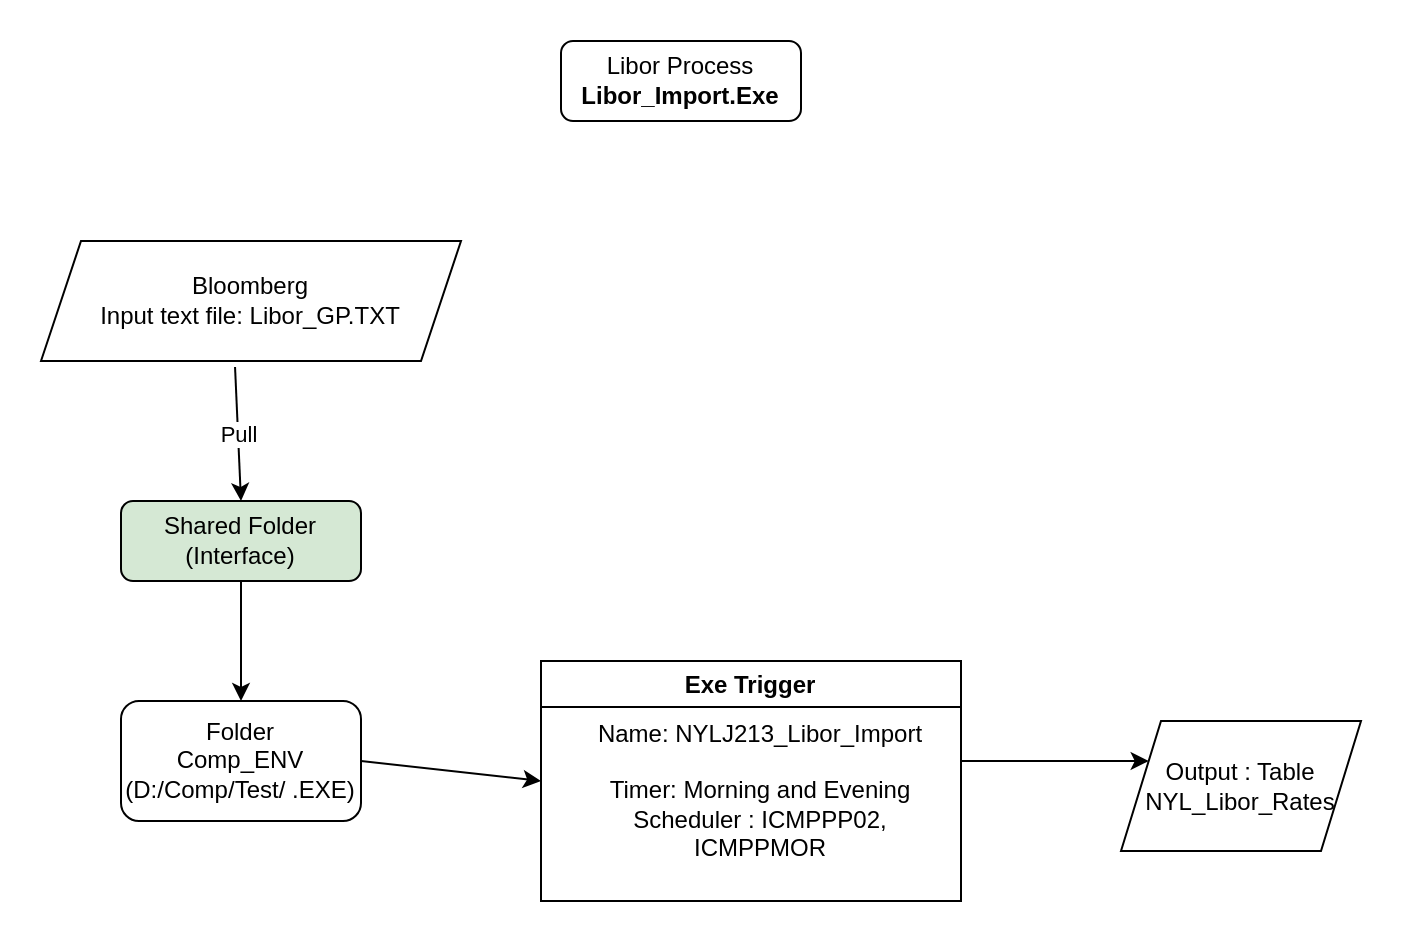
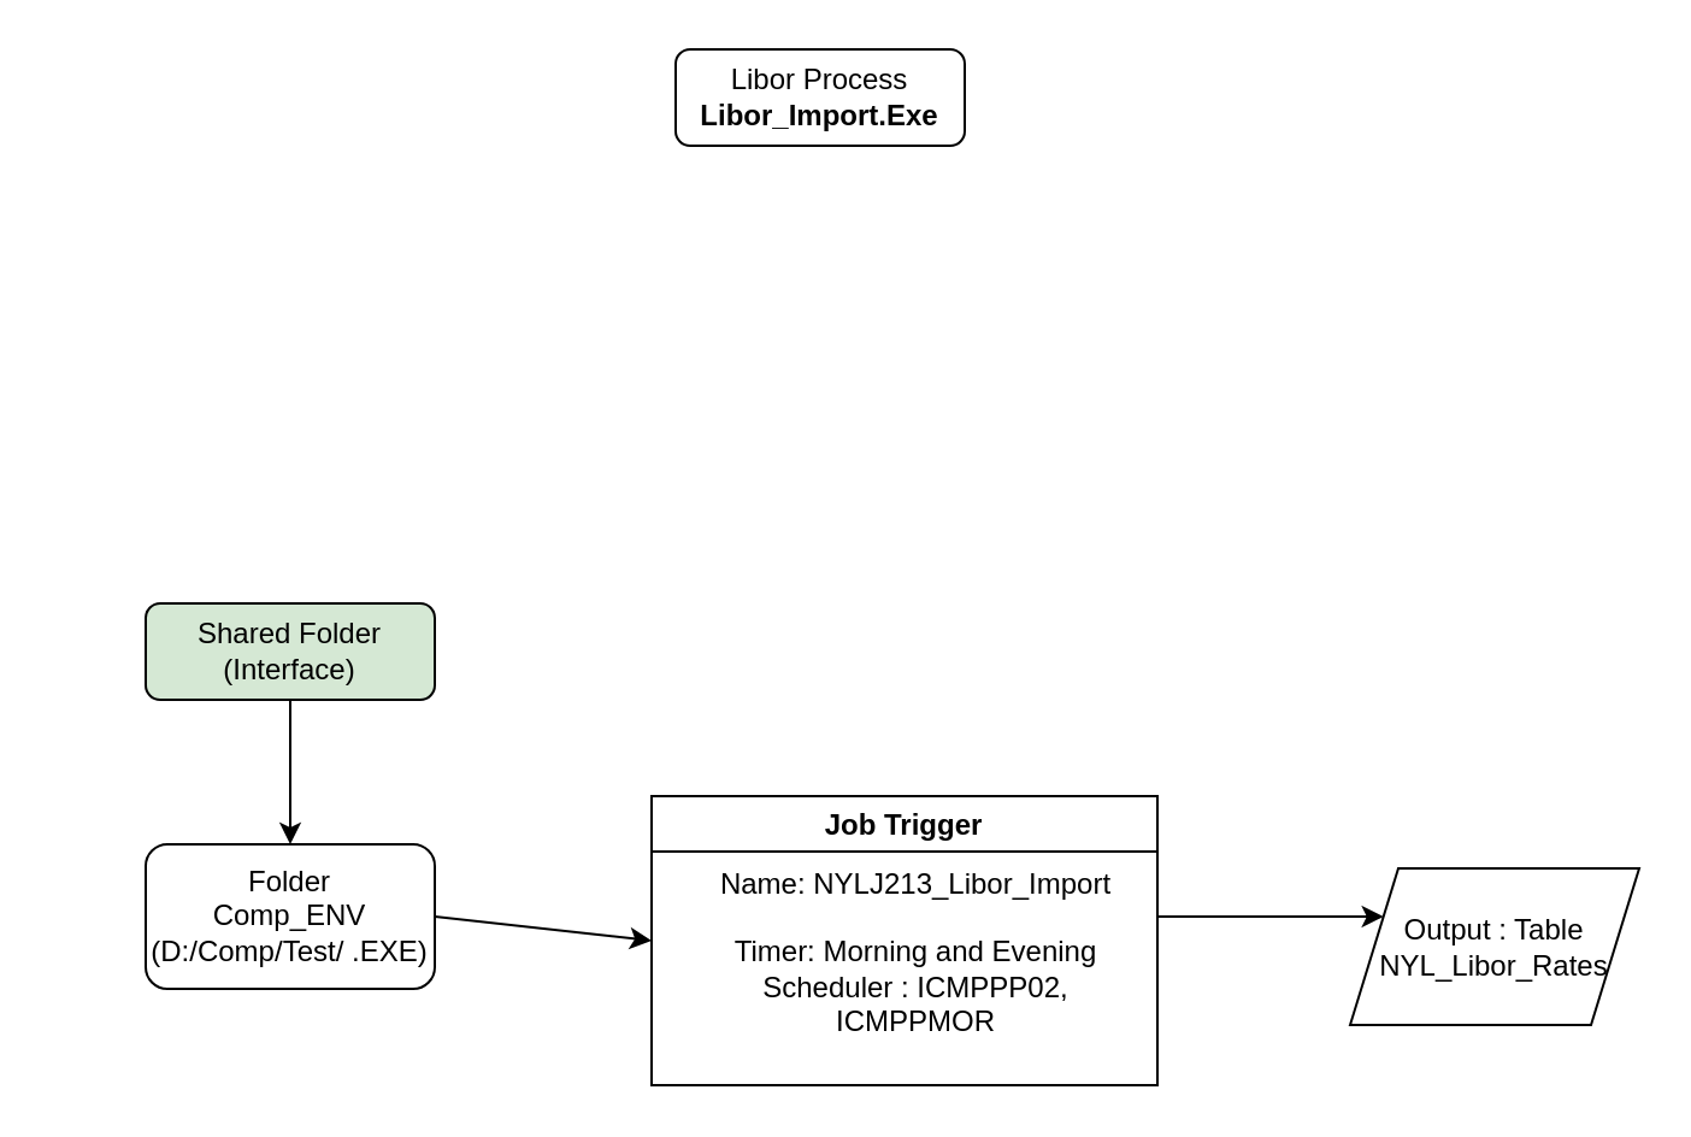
- <mxCell id="11" value="Bloomberg&lt;br&gt;Input text file: Libor_GP.TXT" style="shape=parallelogram;perimeter=parallelogramPerimeter;whiteSpace=wrap;html=1;fixedSize=1;" parent="1" vertex="1"><mxGeometry x="20" y="120" width="210" height="60" as="geometry" /></mxCell>
- <mxCell id="4" value="&amp;nbsp;Pull&amp;nbsp;" style="endArrow=classic;html=1;rounded=0;exitX=0.462;exitY=1.05;exitDx=0;exitDy=0;exitPerimeter=0;entryX=0.5;entryY=0;entryDx=0;entryDy=0;" parent="1" source="11" target="3" edge="1"><mxGeometry width="50" height="50" relative="1" as="geometry"><mxPoint x="120" y="240" as="sourcePoint" /><mxPoint x="200" y="210" as="targetPoint" /></mxGeometry></mxCell>
- <mxCell id="6" value="Exe Trigger" style="swimlane;startSize=23;" parent="1" vertex="1"><mxGeometry x="270" y="330" width="210" height="120" as="geometry" /></mxCell>
+ <mxCell id="6" value="Job Trigger" style="swimlane;startSize=23;" parent="1" vertex="1"><mxGeometry x="270" y="330" width="210" height="120" as="geometry" /></mxCell>
